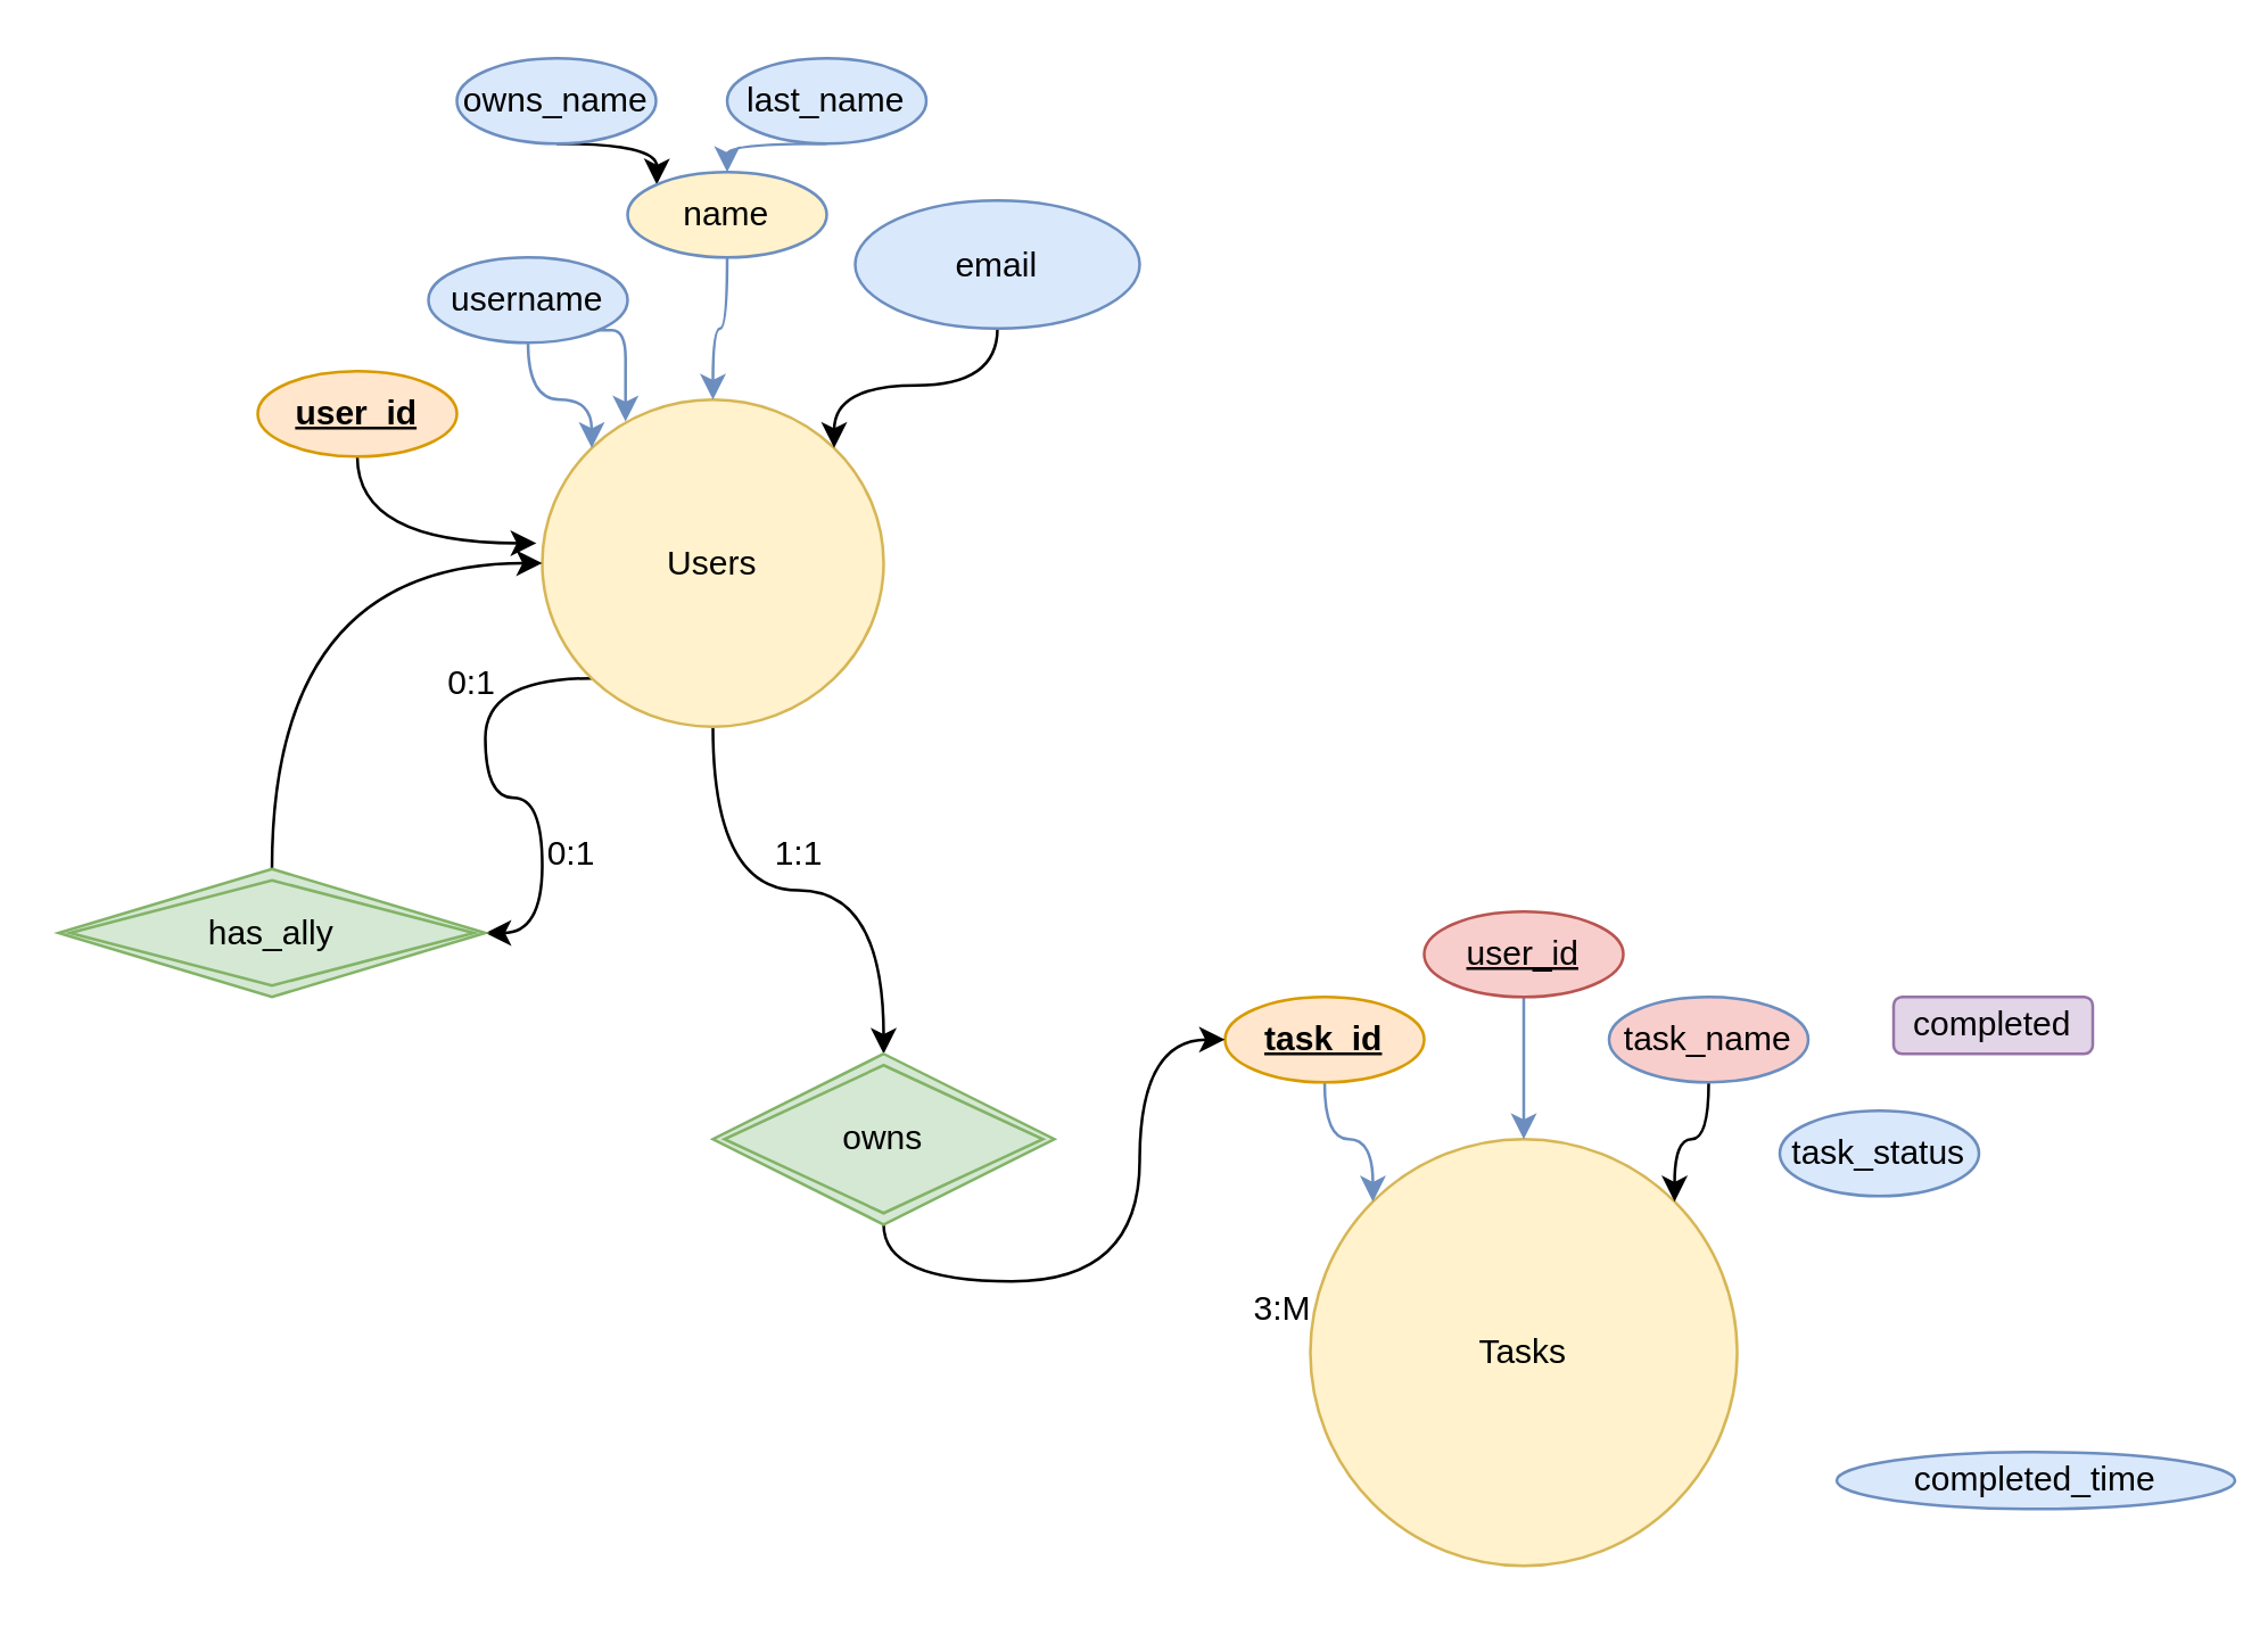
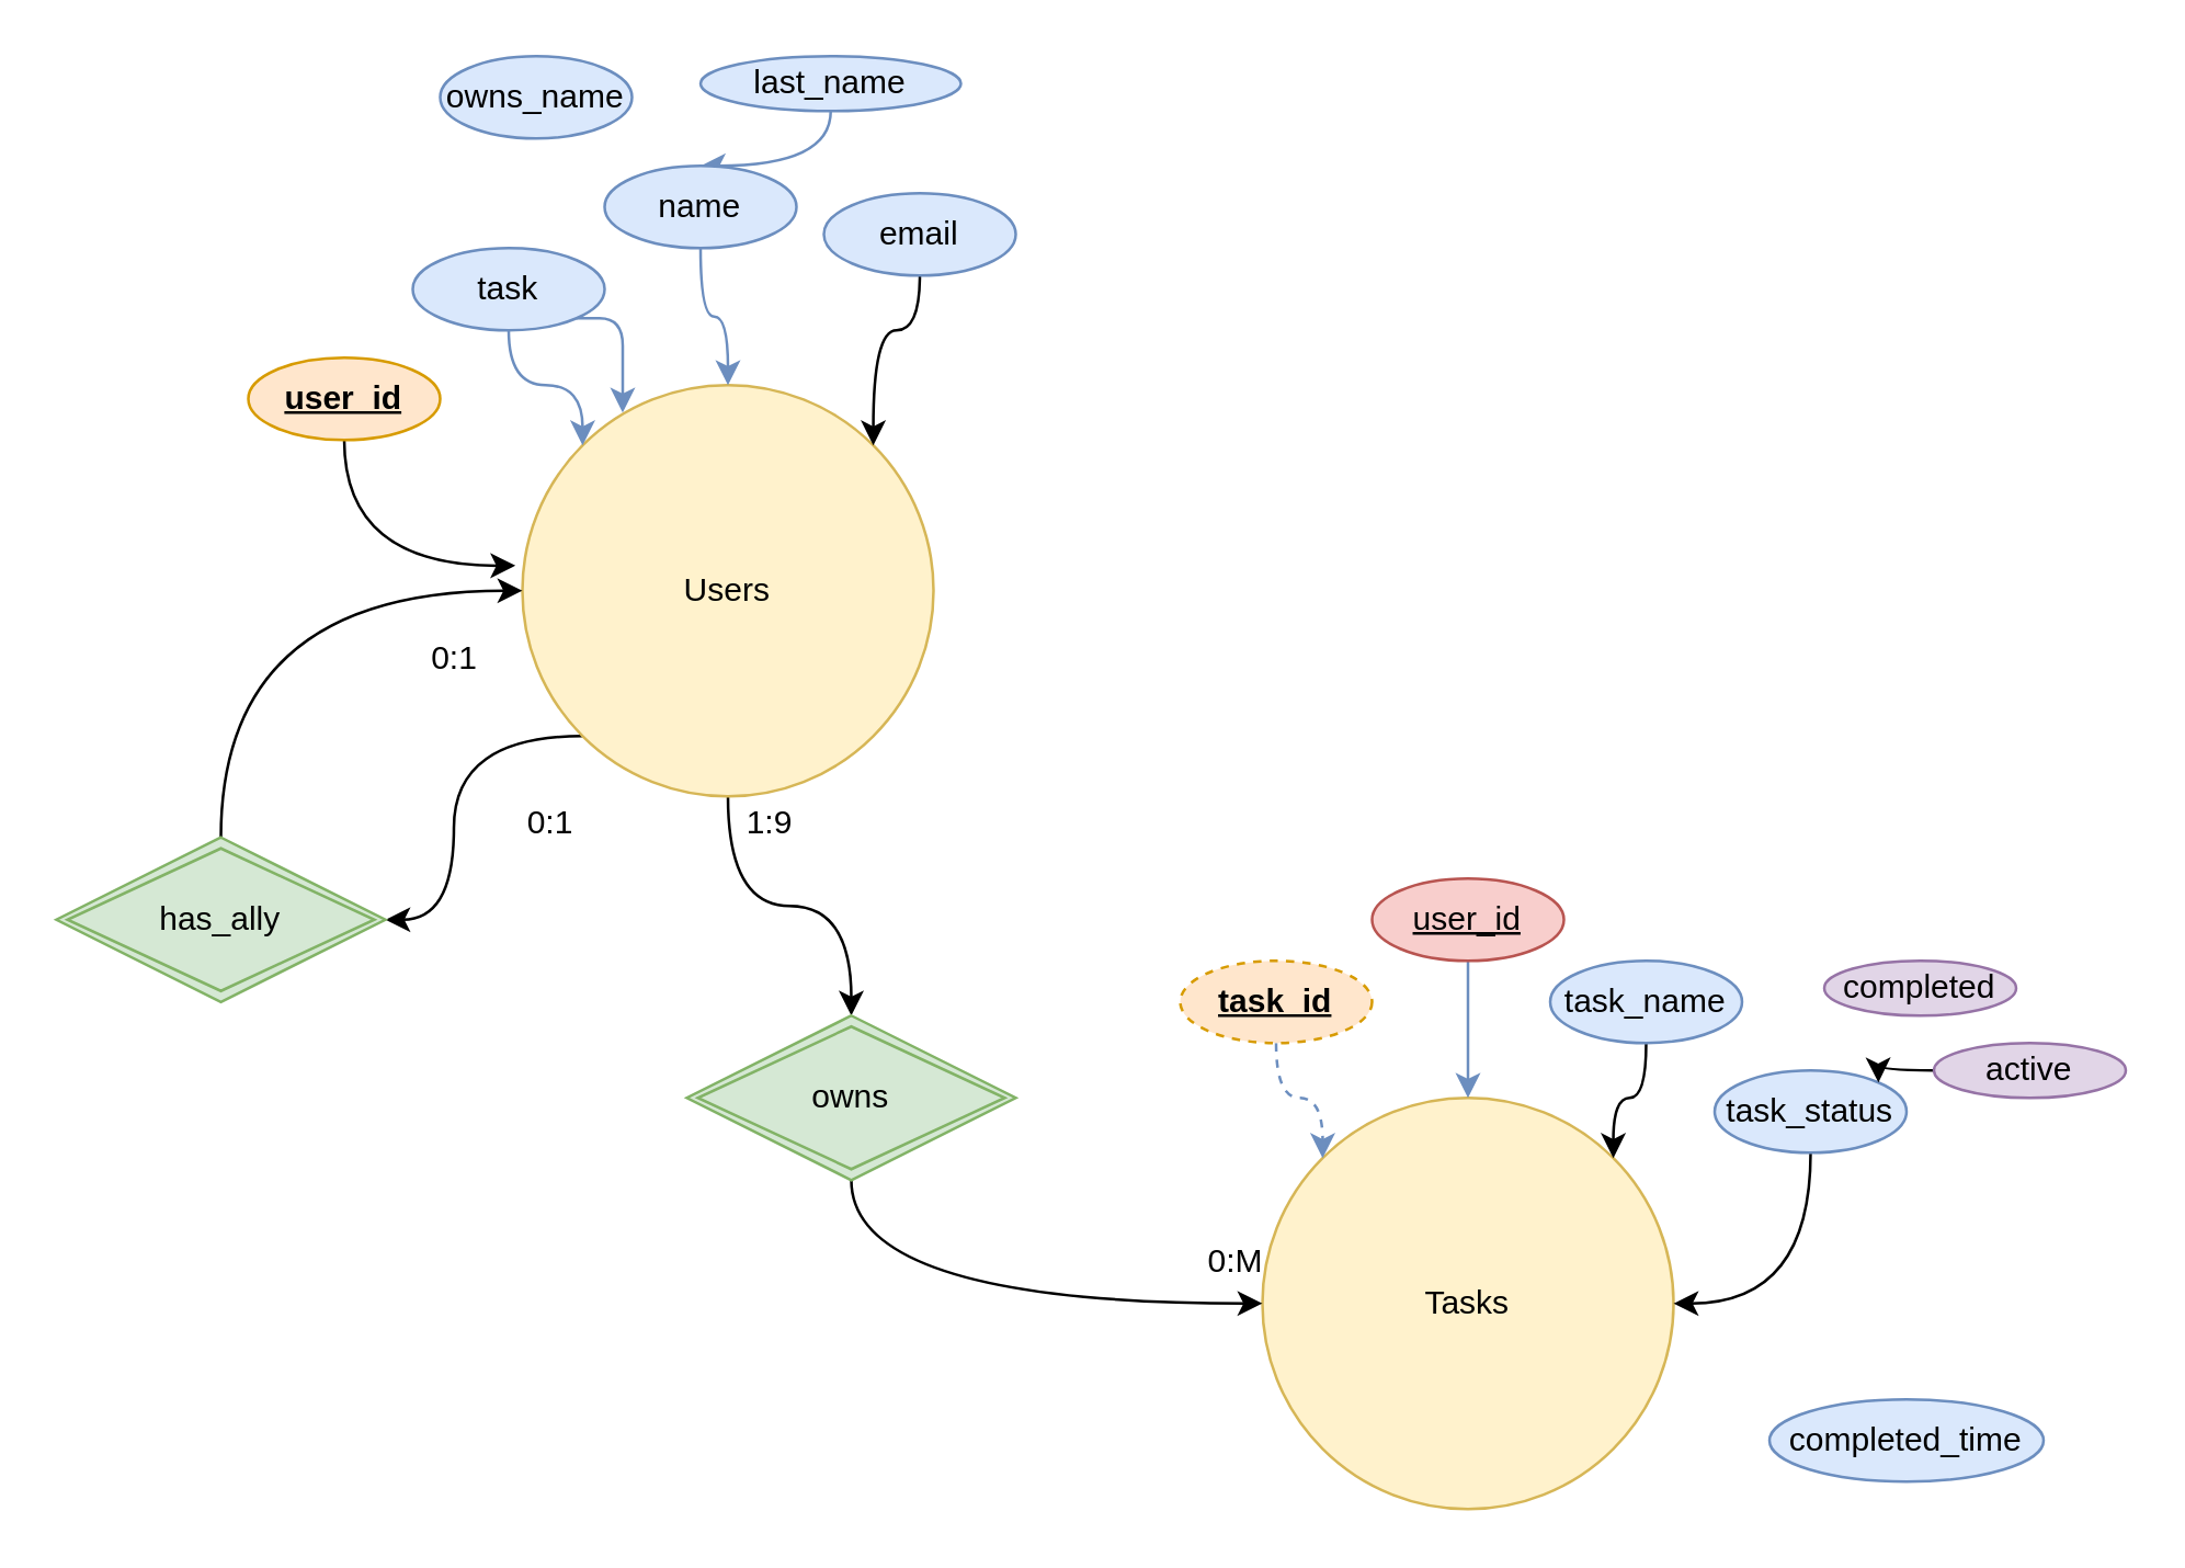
- <mxCell id="12" value="last_name" style="ellipse;whiteSpace=wrap;html=1;fillColor=#dae8fc;strokeColor=#6c8ebf;" vertex="1" parent="1"><mxGeometry x="255" y="20" width="70" height="30" as="geometry" /></mxCell>
+ <mxCell id="12" value="last_name" style="ellipse;whiteSpace=wrap;html=1;fillColor=#dae8fc;strokeColor=#6c8ebf;" vertex="1" parent="1"><mxGeometry x="255" y="20" width="95" height="20" as="geometry" /></mxCell>
- <mxCell id="7" style="edgeStyle=orthogonalEdgeStyle;curved=1;rounded=1;orthogonalLoop=1;jettySize=auto;html=1;exitX=0.5;exitY=1;exitDx=0;exitDy=0;entryX=0;entryY=0;entryDx=0;entryDy=0;strokeWidth=1;" edge="1" parent="1" source="8" target="14"><mxGeometry relative="1" as="geometry" /></mxCell>
- <mxCell id="14" value="name" style="ellipse;whiteSpace=wrap;html=1;fillColor=#fff2cc;strokeColor=#6c8ebf;" vertex="1" parent="1"><mxGeometry x="220" y="60" width="70" height="30" as="geometry" /></mxCell>
+ <mxCell id="14" value="name" style="ellipse;whiteSpace=wrap;html=1;fillColor=#dae8fc;strokeColor=#6c8ebf;" vertex="1" parent="1"><mxGeometry x="220" y="60" width="70" height="30" as="geometry" /></mxCell>
- <mxCell id="10" value="email" style="ellipse;whiteSpace=wrap;html=1;fillColor=#dae8fc;strokeColor=#6c8ebf;" vertex="1" parent="1"><mxGeometry x="300" y="70" width="100" height="45" as="geometry" /></mxCell>
+ <mxCell id="10" value="email" style="ellipse;whiteSpace=wrap;html=1;fillColor=#dae8fc;strokeColor=#6c8ebf;" vertex="1" parent="1"><mxGeometry x="300" y="70" width="70" height="30" as="geometry" /></mxCell>
- <mxCell id="17" value="username" style="ellipse;whiteSpace=wrap;html=1;fillColor=#dae8fc;strokeColor=#6c8ebf;" vertex="1" parent="1"><mxGeometry x="150" y="90" width="70" height="30" as="geometry" /></mxCell>
+ <mxCell id="17" value="task" style="ellipse;whiteSpace=wrap;html=1;fillColor=#dae8fc;strokeColor=#6c8ebf;" vertex="1" parent="1"><mxGeometry x="150" y="90" width="70" height="30" as="geometry" /></mxCell>
- <mxCell id="4" value="Users" style="ellipse;whiteSpace=wrap;html=1;aspect=fixed;fillColor=#fff2cc;strokeColor=#d6b656;" vertex="1" parent="1"><mxGeometry x="190" y="140" width="120" height="115" as="geometry" /></mxCell>
+ <mxCell id="4" value="Users" style="ellipse;whiteSpace=wrap;html=1;aspect=fixed;fillColor=#fff2cc;strokeColor=#d6b656;" vertex="1" parent="1"><mxGeometry x="190" y="140" width="150" height="150" as="geometry" /></mxCell>
- <mxCell id="33" value="1:1" style="text;html=1;align=center;verticalAlign=middle;resizable=0;points=[];autosize=1;strokeColor=none;fillColor=none;" vertex="1" parent="1"><mxGeometry x="265" y="290" width="30" height="20" as="geometry" /></mxCell>
+ <mxCell id="33" value="1:9" style="text;html=1;align=center;verticalAlign=middle;resizable=0;points=[];autosize=1;strokeColor=none;fillColor=none;" vertex="1" parent="1"><mxGeometry x="265" y="290" width="30" height="20" as="geometry" /></mxCell>
- <mxCell id="36" value="has_ally" style="shape=rhombus;double=1;perimeter=rhombusPerimeter;whiteSpace=wrap;html=1;align=center;fillColor=#d5e8d4;strokeColor=#82b366;" vertex="1" parent="1"><mxGeometry x="20" y="305" width="150" height="45" as="geometry" /></mxCell>
+ <mxCell id="36" value="has_ally" style="shape=rhombus;double=1;perimeter=rhombusPerimeter;whiteSpace=wrap;html=1;align=center;fillColor=#d5e8d4;strokeColor=#82b366;" vertex="1" parent="1"><mxGeometry x="20" y="305" width="120" height="60" as="geometry" /></mxCell>
- <mxCell id="29" value="completed" style="whiteSpace=wrap;html=1;fillColor=#e1d5e7;strokeColor=#9673a6;rounded=1;" vertex="1" parent="1"><mxGeometry x="665" y="350" width="70" height="20" as="geometry" /></mxCell>
+ <mxCell id="29" value="completed" style="ellipse;whiteSpace=wrap;html=1;fillColor=#e1d5e7;strokeColor=#9673a6;" vertex="1" parent="1"><mxGeometry x="665" y="350" width="70" height="20" as="geometry" /></mxCell>
- <mxCell id="24" value="task_id" style="ellipse;whiteSpace=wrap;html=1;fillColor=#ffe6cc;strokeColor=#d79b00;fontStyle=5" vertex="1" parent="1"><mxGeometry x="430" y="350" width="70" height="30" as="geometry" /></mxCell>
+ <mxCell id="24" value="task_id" style="ellipse;whiteSpace=wrap;html=1;fillColor=#ffe6cc;strokeColor=#d79b00;fontStyle=5;dashed=1;" vertex="1" parent="1"><mxGeometry x="430" y="350" width="70" height="30" as="geometry" /></mxCell>
- <mxCell id="20" value="task_name" style="ellipse;whiteSpace=wrap;html=1;fillColor=#f8cecc;strokeColor=#6c8ebf;" vertex="1" parent="1"><mxGeometry x="565" y="350" width="70" height="30" as="geometry" /></mxCell>
+ <mxCell id="20" value="task_name" style="ellipse;whiteSpace=wrap;html=1;fillColor=#dae8fc;strokeColor=#6c8ebf;" vertex="1" parent="1"><mxGeometry x="565" y="350" width="70" height="30" as="geometry" /></mxCell>
+ <mxCell id="27" style="edgeStyle=orthogonalEdgeStyle;curved=1;rounded=1;orthogonalLoop=1;jettySize=auto;html=1;exitX=0;exitY=0.5;exitDx=0;exitDy=0;entryX=1;entryY=0;entryDx=0;entryDy=0;strokeWidth=1;" edge="1" parent="1" source="28" target="26"><mxGeometry relative="1" as="geometry" /></mxCell>
+ <mxCell id="28" value="active" style="ellipse;whiteSpace=wrap;html=1;fillColor=#e1d5e7;strokeColor=#9673a6;" vertex="1" parent="1"><mxGeometry x="705" y="380" width="70" height="20" as="geometry" /></mxCell>
- <mxCell id="23" style="edgeStyle=orthogonalEdgeStyle;curved=1;rounded=1;orthogonalLoop=1;jettySize=auto;html=1;exitX=0.5;exitY=1;exitDx=0;exitDy=0;entryX=0;entryY=0;entryDx=0;entryDy=0;strokeWidth=1;fillColor=#dae8fc;strokeColor=#6c8ebf;" edge="1" parent="1" source="24" target="18"><mxGeometry relative="1" as="geometry" /></mxCell>
+ <mxCell id="23" style="edgeStyle=orthogonalEdgeStyle;curved=1;rounded=1;orthogonalLoop=1;jettySize=auto;html=1;exitX=0.5;exitY=1;exitDx=0;exitDy=0;entryX=0;entryY=0;entryDx=0;entryDy=0;strokeWidth=1;fillColor=#dae8fc;strokeColor=#6c8ebf;dashed=1;" edge="1" parent="1" source="24" target="18"><mxGeometry relative="1" as="geometry" /></mxCell>
- <mxCell id="31" style="edgeStyle=orthogonalEdgeStyle;curved=1;rounded=1;orthogonalLoop=1;jettySize=auto;html=1;exitX=0.5;exitY=1;exitDx=0;exitDy=0;strokeWidth=1;" edge="1" parent="1" source="32" target="24"><mxGeometry relative="1" as="geometry" /></mxCell>
+ <mxCell id="31" style="edgeStyle=orthogonalEdgeStyle;curved=1;rounded=1;orthogonalLoop=1;jettySize=auto;html=1;exitX=0.5;exitY=1;exitDx=0;exitDy=0;entryX=0;entryY=0.5;entryDx=0;entryDy=0;strokeWidth=1;" edge="1" parent="1" source="32" target="18"><mxGeometry relative="1" as="geometry" /></mxCell>
+ <mxCell id="25" style="edgeStyle=orthogonalEdgeStyle;curved=1;rounded=1;orthogonalLoop=1;jettySize=auto;html=1;exitX=0.5;exitY=1;exitDx=0;exitDy=0;entryX=1;entryY=0.5;entryDx=0;entryDy=0;strokeWidth=1;" edge="1" parent="1" source="26" target="18"><mxGeometry relative="1" as="geometry" /></mxCell>
- <mxCell id="34" value="3:M" style="text;html=1;align=center;verticalAlign=middle;resizable=0;points=[];autosize=1;strokeColor=none;fillColor=none;" vertex="1" parent="1"><mxGeometry x="430" y="450" width="40" height="20" as="geometry" /></mxCell>
+ <mxCell id="34" value="0:M" style="text;html=1;align=center;verticalAlign=middle;resizable=0;points=[];autosize=1;strokeColor=none;fillColor=none;" vertex="1" parent="1"><mxGeometry x="430" y="450" width="40" height="20" as="geometry" /></mxCell>
- <mxCell id="30" value="completed_time" style="ellipse;whiteSpace=wrap;html=1;fillColor=#dae8fc;strokeColor=#6c8ebf;" vertex="1" parent="1"><mxGeometry x="645" y="510" width="140" height="20" as="geometry" /></mxCell>
+ <mxCell id="30" value="completed_time" style="ellipse;whiteSpace=wrap;html=1;fillColor=#dae8fc;strokeColor=#6c8ebf;" vertex="1" parent="1"><mxGeometry x="645" y="510" width="100" height="30" as="geometry" /></mxCell>
